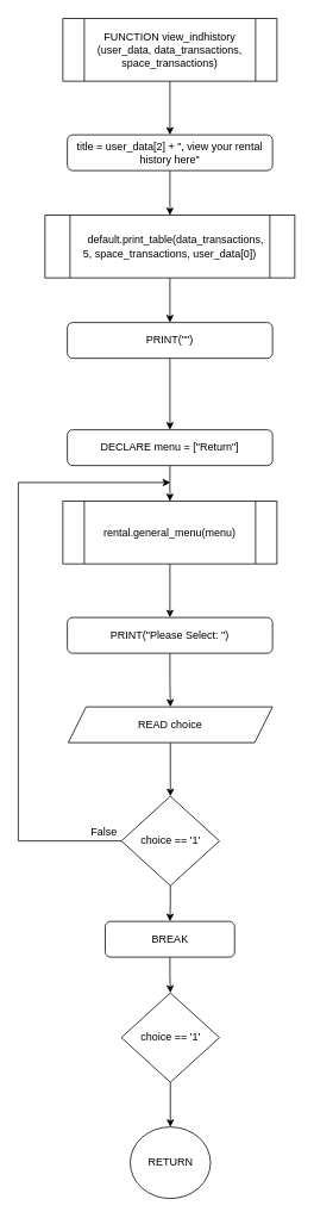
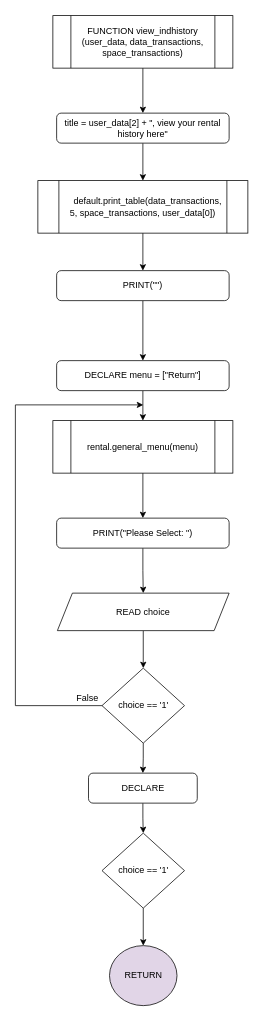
- <mxCell id="17" value="READ choice" style="shape=parallelogram;perimeter=parallelogramPerimeter;whiteSpace=wrap;html=1;fixedSize=1;" vertex="1" parent="1"><mxGeometry x="76" y="790" width="229" height="40" as="geometry" /></mxCell>
+ <mxCell id="17" value="READ choice" style="shape=parallelogram;perimeter=parallelogramPerimeter;whiteSpace=wrap;html=1;fixedSize=1;" vertex="1" parent="1"><mxGeometry x="76" y="790" width="229" height="50" as="geometry" /></mxCell>
- <mxCell id="25" value="BREAK" style="rounded=1;whiteSpace=wrap;html=1;" vertex="1" parent="1"><mxGeometry x="117.5" y="1030" width="145" height="40" as="geometry" /></mxCell>
+ <mxCell id="25" value="DECLARE" style="rounded=1;whiteSpace=wrap;html=1;" vertex="1" parent="1"><mxGeometry x="117.5" y="1030" width="145" height="40" as="geometry" /></mxCell>
- <mxCell id="23" value="RETURN" style="ellipse;whiteSpace=wrap;html=1;" vertex="1" parent="1"><mxGeometry x="145.5" y="1260" width="90" height="80" as="geometry" /></mxCell>
+ <mxCell id="23" value="RETURN" style="ellipse;whiteSpace=wrap;html=1;fillColor=#e1d5e7;" vertex="1" parent="1"><mxGeometry x="145.5" y="1260" width="90" height="80" as="geometry" /></mxCell>
